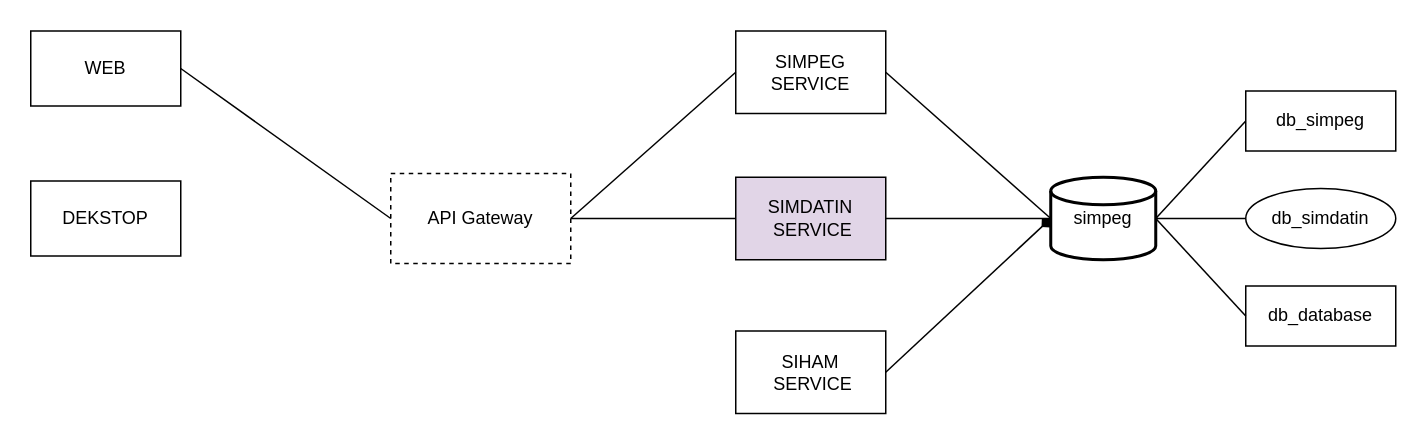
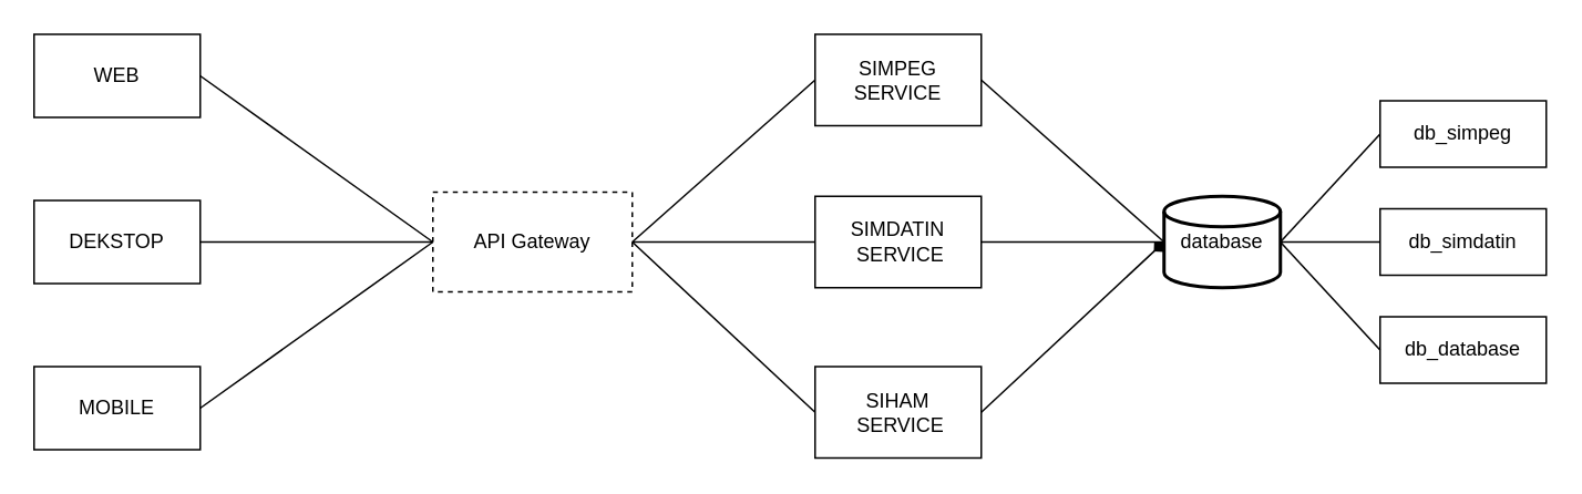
+ <mxCell id="8" value="" style="endArrow=none;html=1;rounded=0;exitX=1;exitY=0.5;exitDx=0;exitDy=0;entryX=0;entryY=0.5;entryDx=0;entryDy=0;labelBackgroundColor=none;fontColor=default;" edge="1" parent="1" source="3" target="5"><mxGeometry width="50" height="50" relative="1" as="geometry"><mxPoint x="130" y="55" as="sourcePoint" /><mxPoint x="270" y="155" as="targetPoint" /></mxGeometry></mxCell>
- <mxCell id="15" value="SIMDATIN&lt;br&gt;&lt;div&gt;&amp;nbsp;SERVICE&lt;/div&gt;" style="rounded=0;whiteSpace=wrap;html=1;labelBackgroundColor=none;fillColor=#e1d5e7;" vertex="1" parent="1"><mxGeometry x="490" y="117.5" width="100" height="55" as="geometry" /></mxCell>
+ <mxCell id="15" value="SIMDATIN&lt;br&gt;&lt;div&gt;&amp;nbsp;SERVICE&lt;/div&gt;" style="rounded=0;whiteSpace=wrap;html=1;labelBackgroundColor=none;" vertex="1" parent="1"><mxGeometry x="490" y="117.5" width="100" height="55" as="geometry" /></mxCell>
- <mxCell id="16" value="simpeg" style="strokeWidth=2;html=1;shape=mxgraph.flowchart.database;whiteSpace=wrap;rounded=0;labelBackgroundColor=none;" vertex="1" parent="1"><mxGeometry x="700" y="117.5" width="70" height="55" as="geometry" /></mxCell>
+ <mxCell id="16" value="database" style="strokeWidth=2;html=1;shape=mxgraph.flowchart.database;whiteSpace=wrap;rounded=0;labelBackgroundColor=none;" vertex="1" parent="1"><mxGeometry x="700" y="117.5" width="70" height="55" as="geometry" /></mxCell>
- <mxCell id="22" value="db_simdatin" style="ellipse;whiteSpace=wrap;html=1;" vertex="1" parent="1"><mxGeometry x="830" y="125" width="100" height="40" as="geometry" /></mxCell>
+ <mxCell id="22" value="db_simdatin" style="rounded=0;whiteSpace=wrap;html=1;" vertex="1" parent="1"><mxGeometry x="830" y="125" width="100" height="40" as="geometry" /></mxCell>
+ <mxCell id="9" value="" style="endArrow=none;html=1;rounded=0;exitX=1;exitY=0.5;exitDx=0;exitDy=0;entryX=0;entryY=0.5;entryDx=0;entryDy=0;labelBackgroundColor=none;fontColor=default;" edge="1" parent="1" source="4" target="5"><mxGeometry width="50" height="50" relative="1" as="geometry"><mxPoint x="130" y="155" as="sourcePoint" /><mxPoint x="270" y="155" as="targetPoint" /></mxGeometry></mxCell>
+ <mxCell id="11" value="" style="endArrow=none;html=1;rounded=0;entryX=0;entryY=0.5;entryDx=0;entryDy=0;exitX=1;exitY=0.5;exitDx=0;exitDy=0;labelBackgroundColor=none;fontColor=default;" edge="1" parent="1" source="5" target="12"><mxGeometry width="50" height="50" relative="1" as="geometry"><mxPoint x="390" y="155" as="sourcePoint" /><mxPoint x="480" y="200" as="targetPoint" /></mxGeometry></mxCell>
+ <mxCell id="4" value="MOBILE" style="rounded=0;whiteSpace=wrap;html=1;labelBackgroundColor=none;" vertex="1" parent="1"><mxGeometry x="20" y="220" width="100" height="50" as="geometry" /></mxCell>
